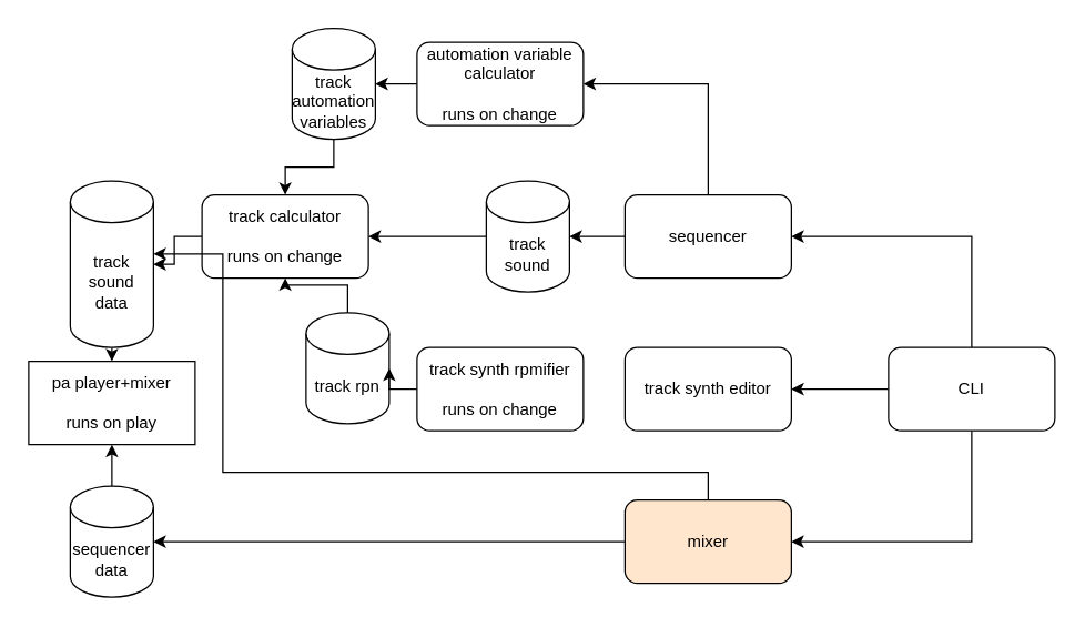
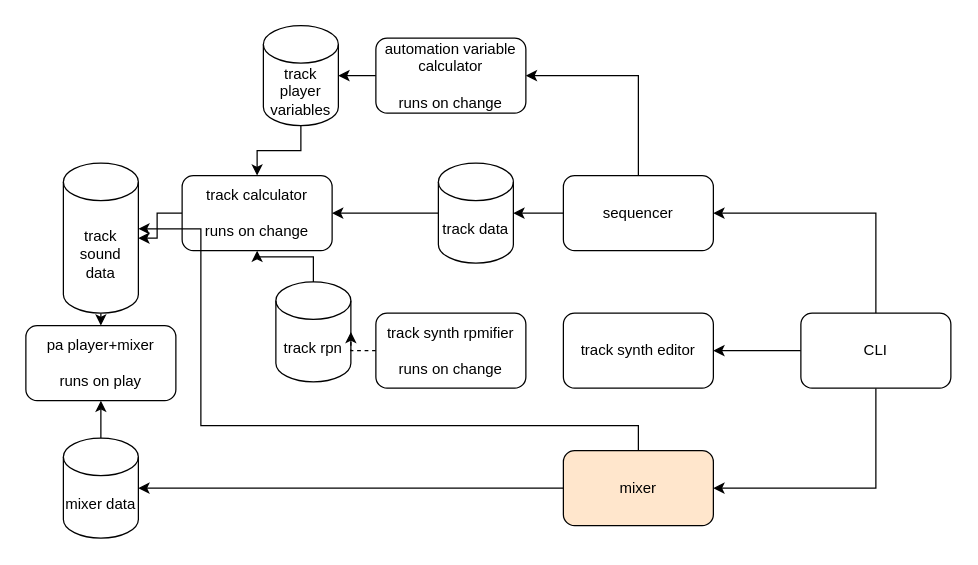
- <mxCell id="25" value="track automation variables" style="shape=cylinder3;whiteSpace=wrap;html=1;boundedLbl=1;backgroundOutline=1;size=15;" parent="1" vertex="1"><mxGeometry x="210" y="20" width="60" height="80" as="geometry" /></mxCell>
+ <mxCell id="25" value="track player variables" style="shape=cylinder3;whiteSpace=wrap;html=1;boundedLbl=1;backgroundOutline=1;size=15;" parent="1" vertex="1"><mxGeometry x="210" y="20" width="60" height="80" as="geometry" /></mxCell>
- <mxCell id="16" value="track sound" style="shape=cylinder3;whiteSpace=wrap;html=1;boundedLbl=1;backgroundOutline=1;size=15;" parent="1" vertex="1"><mxGeometry x="350" y="130" width="60" height="80" as="geometry" /></mxCell>
+ <mxCell id="16" value="track data" style="shape=cylinder3;whiteSpace=wrap;html=1;boundedLbl=1;backgroundOutline=1;size=15;" parent="1" vertex="1"><mxGeometry x="350" y="130" width="60" height="80" as="geometry" /></mxCell>
- <mxCell id="9" style="edgeStyle=orthogonalEdgeStyle;rounded=0;orthogonalLoop=1;jettySize=auto;html=1;exitX=0;exitY=0.5;exitDx=0;exitDy=0;entryX=1;entryY=0.5;entryDx=0;entryDy=0;entryPerimeter=0;" parent="1" source="10" target="8" edge="1"><mxGeometry relative="1" as="geometry" /></mxCell>
+ <mxCell id="9" style="edgeStyle=orthogonalEdgeStyle;rounded=0;orthogonalLoop=1;jettySize=auto;html=1;exitX=0;exitY=0.5;exitDx=0;exitDy=0;entryX=1;entryY=0.5;entryDx=0;entryDy=0;entryPerimeter=0;dashed=1;" parent="1" source="10" target="8" edge="1"><mxGeometry relative="1" as="geometry" /></mxCell>
- <mxCell id="2" value="pa player+mixer&lt;br&gt;&lt;br&gt;runs on play" style="whiteSpace=wrap;html=1;rounded=0;" parent="1" vertex="1"><mxGeometry x="20" y="260" width="120" height="60" as="geometry" /></mxCell>
+ <mxCell id="2" value="pa player+mixer&lt;br&gt;&lt;br&gt;runs on play" style="rounded=1;whiteSpace=wrap;html=1;" parent="1" vertex="1"><mxGeometry x="20" y="260" width="120" height="60" as="geometry" /></mxCell>
- <mxCell id="18" value="sequencer data" style="shape=cylinder3;whiteSpace=wrap;html=1;boundedLbl=1;backgroundOutline=1;size=15;" parent="1" vertex="1"><mxGeometry x="50" y="350" width="60" height="80" as="geometry" /></mxCell>
+ <mxCell id="18" value="mixer data" style="shape=cylinder3;whiteSpace=wrap;html=1;boundedLbl=1;backgroundOutline=1;size=15;" parent="1" vertex="1"><mxGeometry x="50" y="350" width="60" height="80" as="geometry" /></mxCell>
